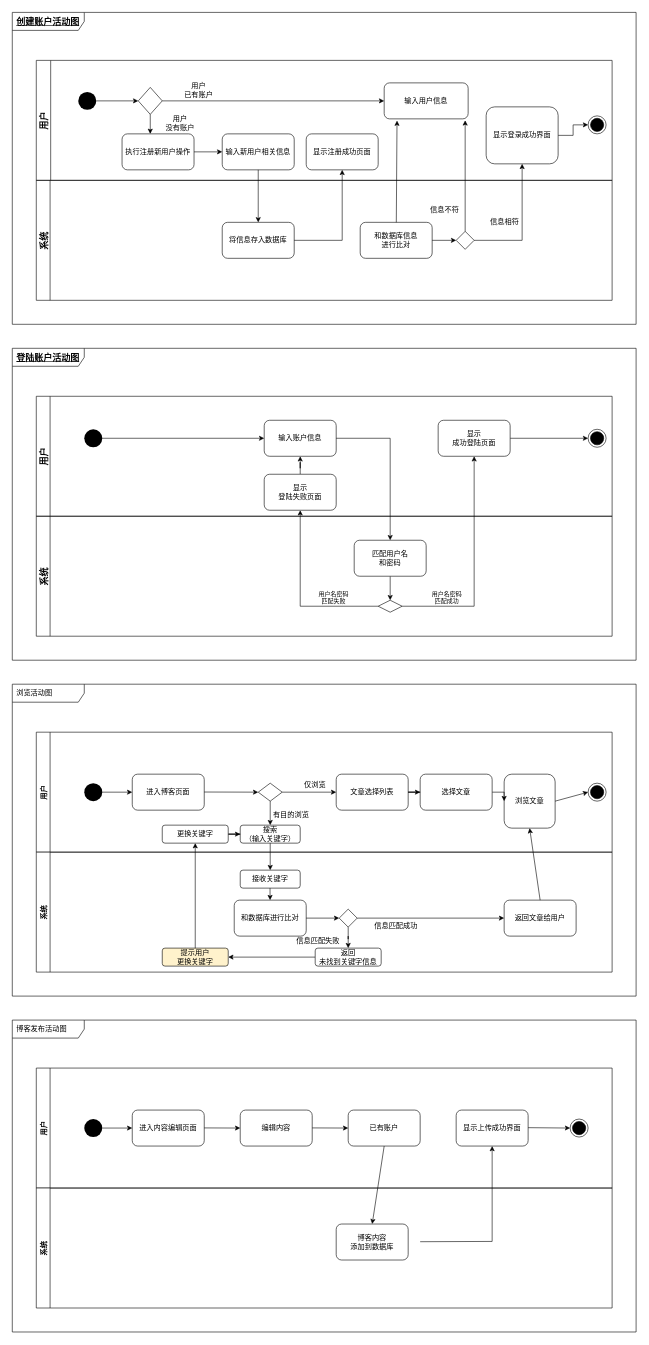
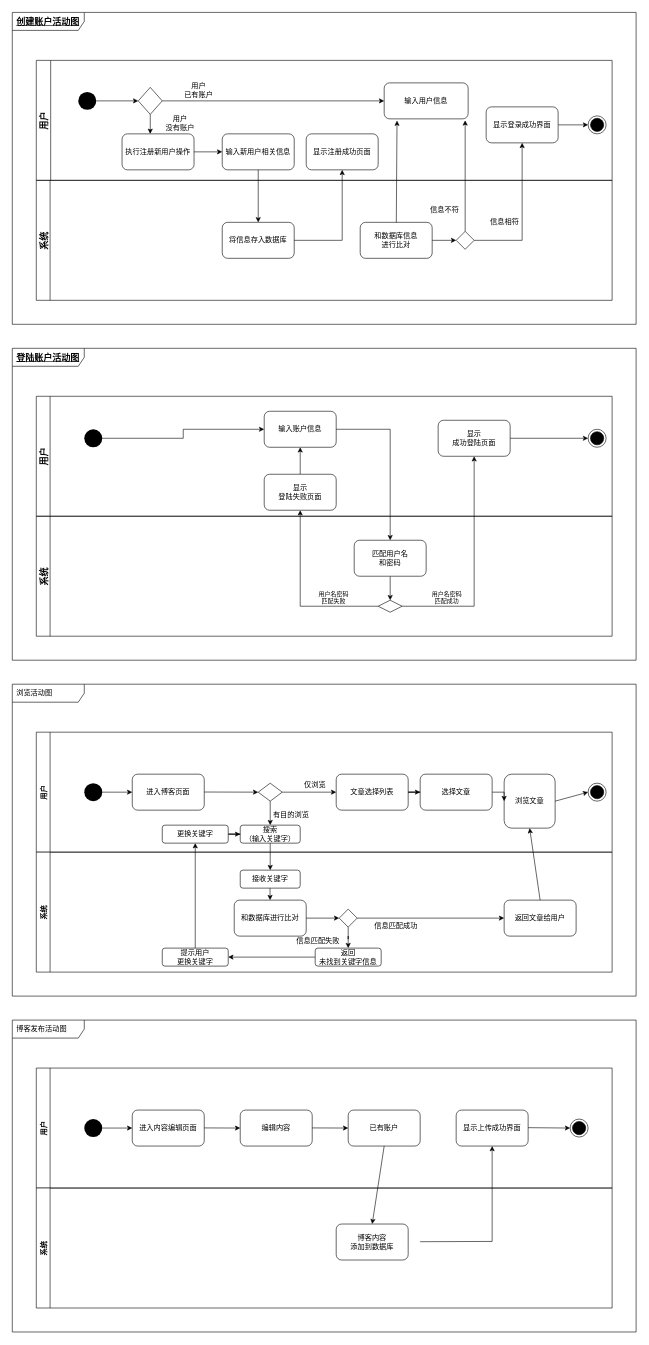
- <mxCell id="61" value="显示登录成功界面" style="rounded=1;whiteSpace=wrap;html=1;" parent="54" vertex="1"><mxGeometry x="750" y="77.5" width="120" height="95" as="geometry" /></mxCell>
+ <mxCell id="61" value="显示登录成功界面" style="rounded=1;whiteSpace=wrap;html=1;" parent="54" vertex="1"><mxGeometry x="750" y="77.5" width="120" height="60" as="geometry" /></mxCell>
- <mxCell id="78" value="输入账户信息" style="rounded=1;whiteSpace=wrap;html=1;" parent="74" vertex="1"><mxGeometry x="380" y="40" width="120" height="60" as="geometry" /></mxCell>
+ <mxCell id="78" value="输入账户信息" style="rounded=1;whiteSpace=wrap;html=1;" parent="74" vertex="1"><mxGeometry x="380" y="25" width="120" height="60" as="geometry" /></mxCell>
- <mxCell id="51" value="提示用户&lt;br&gt;更换关键字" style="rounded=1;whiteSpace=wrap;html=1;fillColor=#fff2cc;" parent="38" vertex="1"><mxGeometry x="210" y="160" width="110" height="30" as="geometry" /></mxCell>
+ <mxCell id="51" value="提示用户&lt;br&gt;更换关键字" style="rounded=1;whiteSpace=wrap;html=1;" parent="38" vertex="1"><mxGeometry x="210" y="160" width="110" height="30" as="geometry" /></mxCell>
